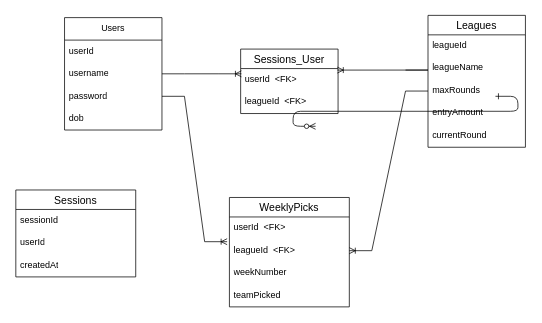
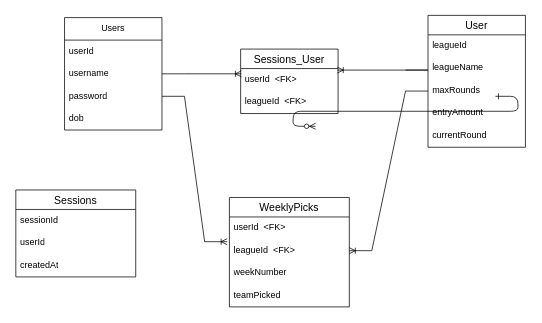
- <mxCell id="8" value="Leagues" style="swimlane;fontStyle=0;childLayout=stackLayout;horizontal=1;startSize=26;horizontalStack=0;resizeParent=1;resizeParentMax=0;resizeLast=0;collapsible=1;marginBottom=0;align=center;fontSize=14;" vertex="1" parent="1"><mxGeometry x="570" y="20" width="130" height="176" as="geometry" /></mxCell>
+ <mxCell id="8" value="User" style="swimlane;fontStyle=0;childLayout=stackLayout;horizontal=1;startSize=26;horizontalStack=0;resizeParent=1;resizeParentMax=0;resizeLast=0;collapsible=1;marginBottom=0;align=center;fontSize=14;" vertex="1" parent="1"><mxGeometry x="570" y="20" width="130" height="176" as="geometry" /></mxCell>
